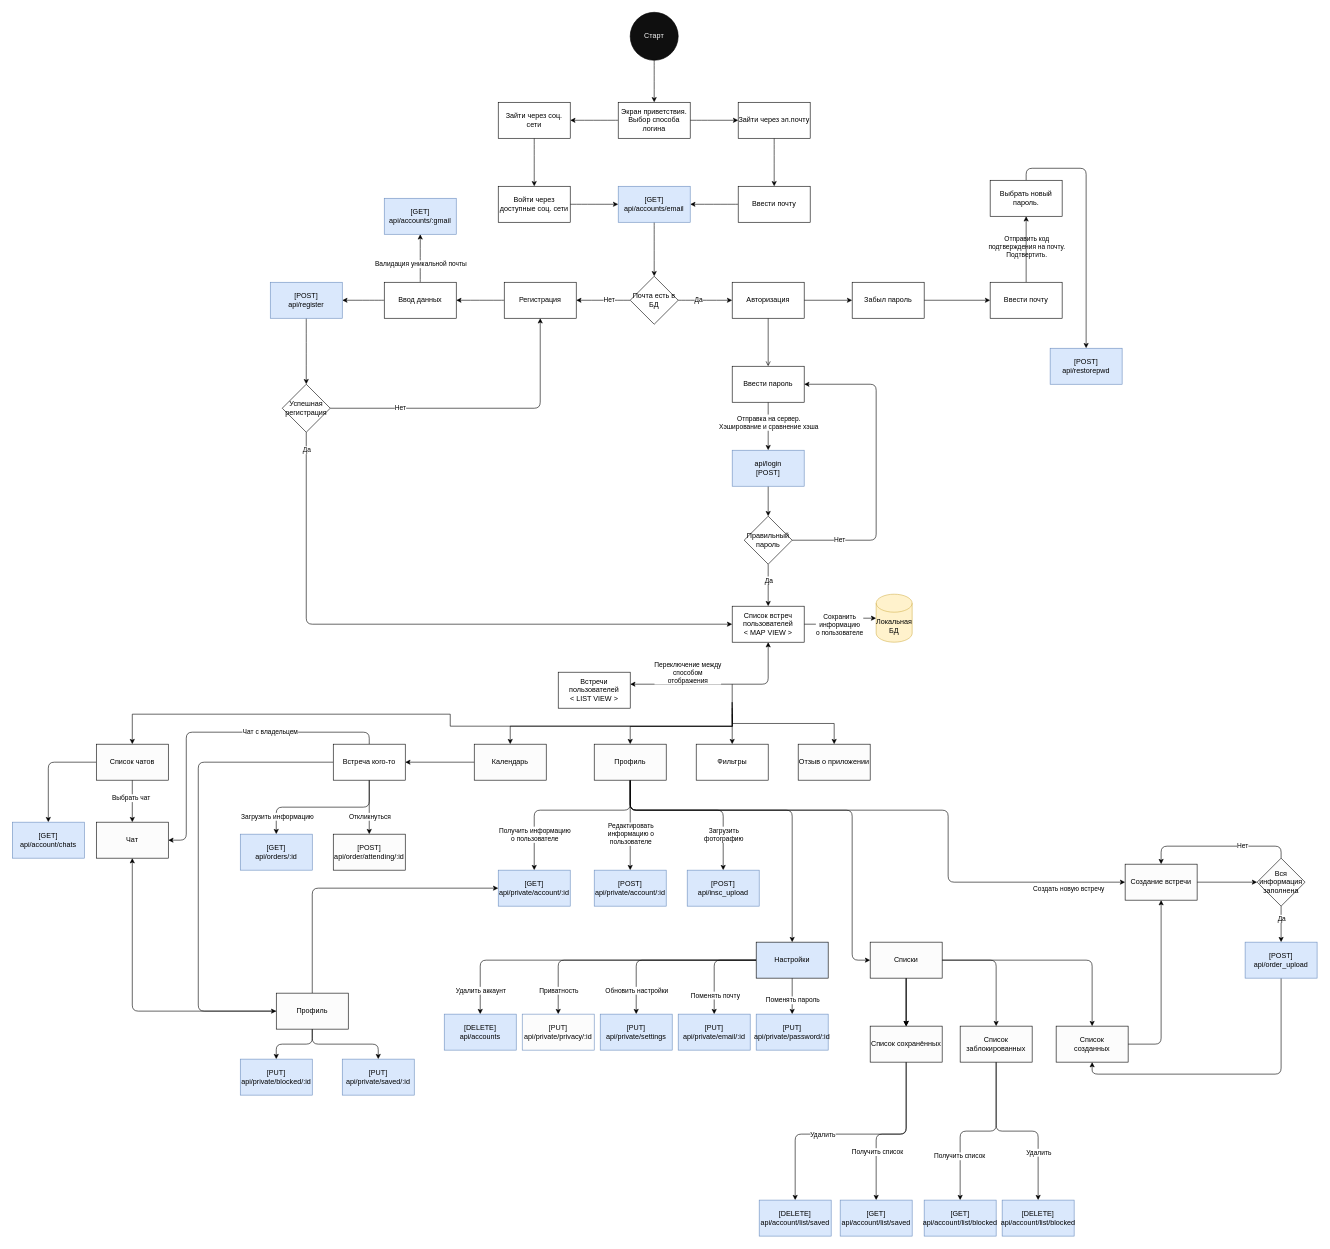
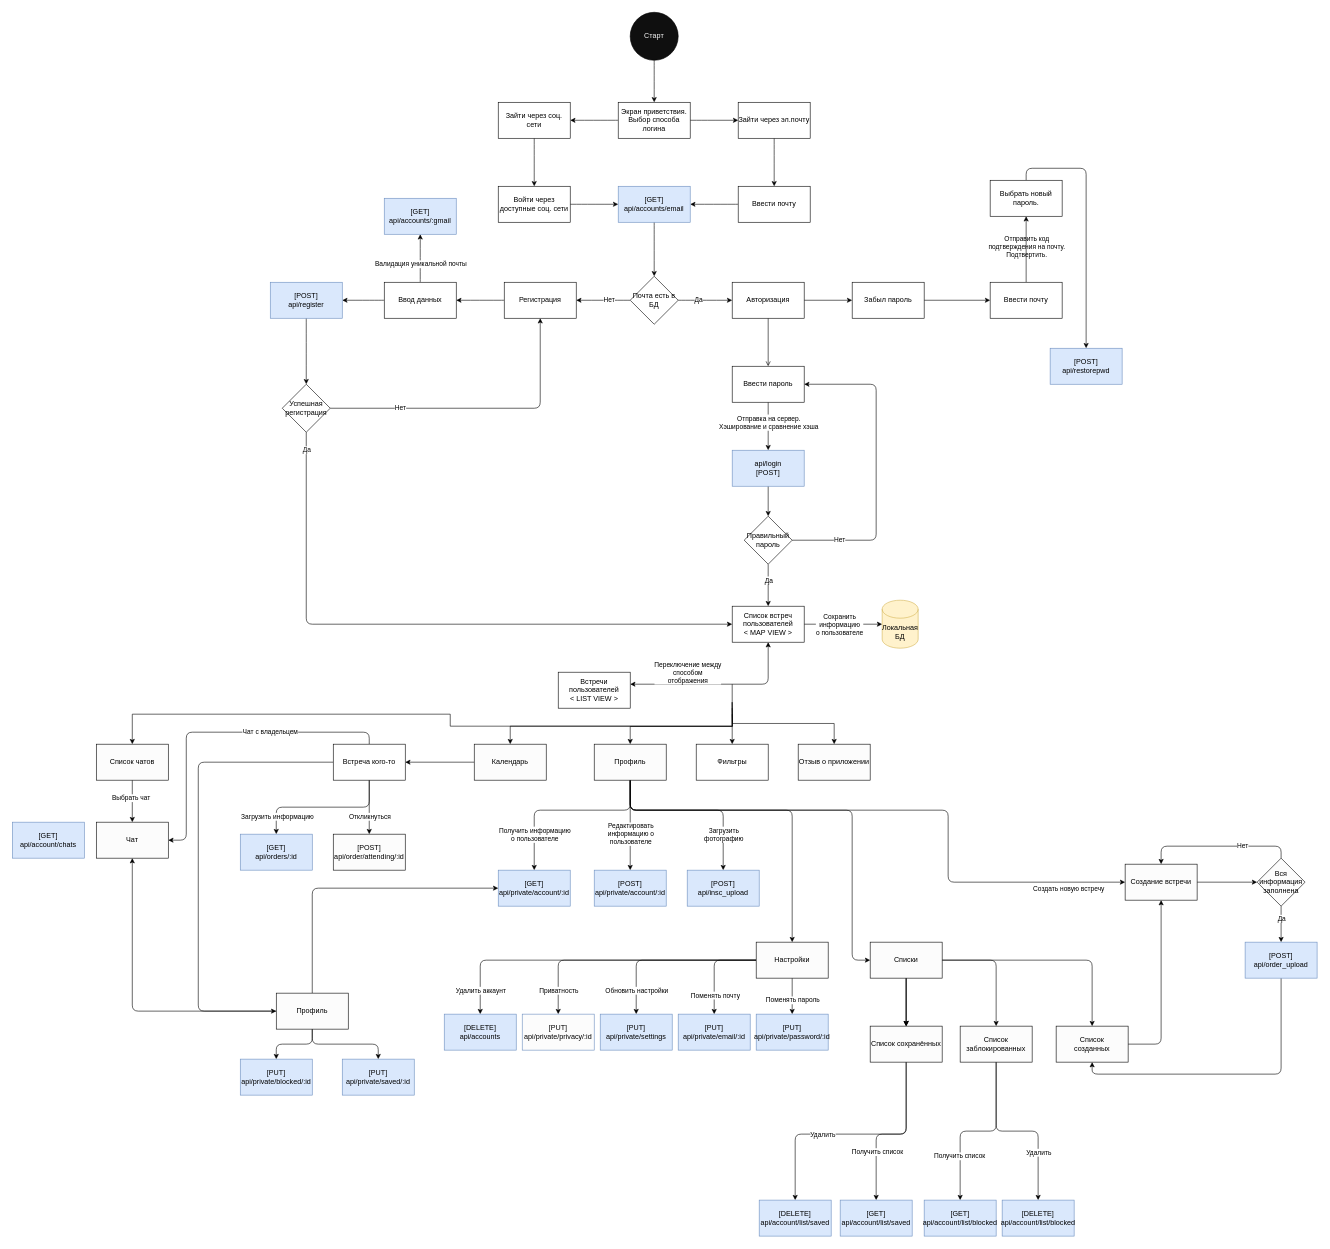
- <mxCell id="62" value="Локальная БД" style="shape=cylinder3;whiteSpace=wrap;html=1;boundedLbl=1;backgroundOutline=1;size=15;fillColor=#fff2cc;strokeColor=#d6b656;" vertex="1" parent="1"><mxGeometry x="1460" y="990" width="60" height="80" as="geometry" /></mxCell>
+ <mxCell id="62" value="Локальная БД" style="shape=cylinder3;whiteSpace=wrap;html=1;boundedLbl=1;backgroundOutline=1;size=15;fillColor=#fff2cc;strokeColor=#d6b656;" vertex="1" parent="1"><mxGeometry x="1470" y="1000" width="60" height="80" as="geometry" /></mxCell>
- <mxCell id="76" value="" style="edgeStyle=orthogonalEdgeStyle;orthogonalLoop=1;jettySize=auto;html=1;fontColor=default;startArrow=none;startFill=0;" edge="1" parent="1" source="80" target="146"><mxGeometry relative="1" as="geometry" /></mxCell>
- <mxCell id="106" value="Настройки" style="whiteSpace=wrap;html=1;fillColor=#dae8fc;rounded=0;" vertex="1" parent="1"><mxGeometry x="1260" y="1570" width="120" height="60" as="geometry" /></mxCell>
+ <mxCell id="106" value="Настройки" style="whiteSpace=wrap;html=1;fillColor=#FCFCFC;rounded=0;" vertex="1" parent="1"><mxGeometry x="1260" y="1570" width="120" height="60" as="geometry" /></mxCell>
